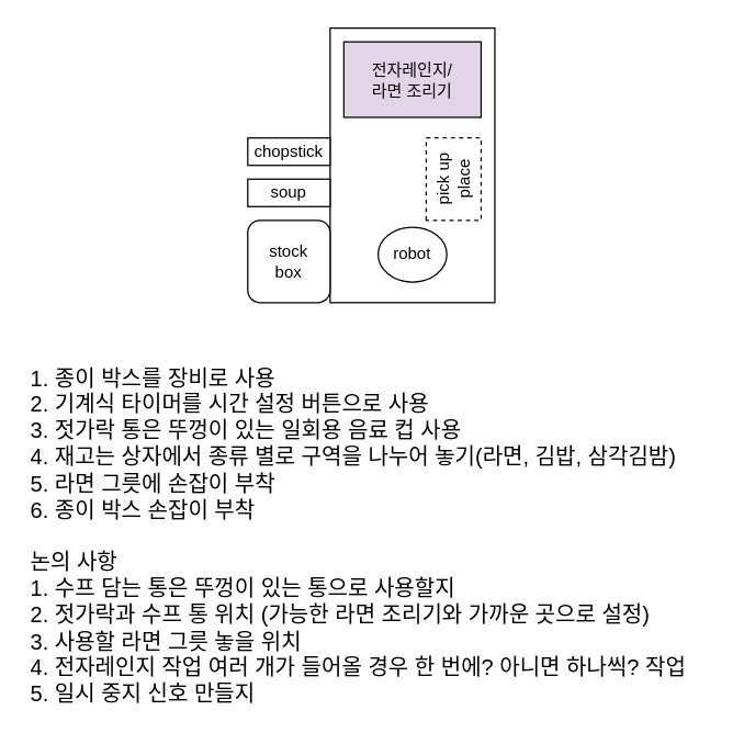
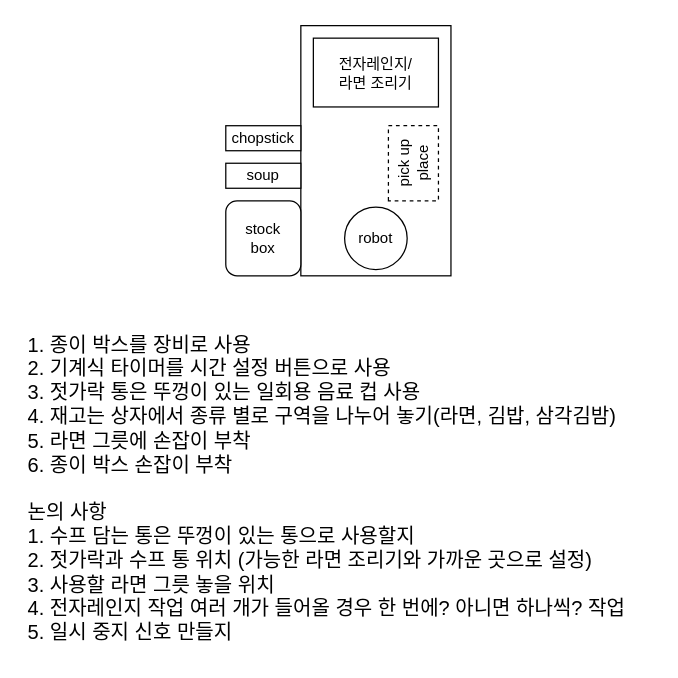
- <mxCell id="4" value="&lt;font style=&quot;vertical-align: inherit;&quot;&gt;&lt;font style=&quot;vertical-align: inherit;&quot;&gt;&lt;font style=&quot;vertical-align: inherit;&quot;&gt;&lt;font style=&quot;vertical-align: inherit;&quot;&gt;&lt;font style=&quot;vertical-align: inherit;&quot;&gt;&lt;font style=&quot;vertical-align: inherit;&quot;&gt;전자레인지/&lt;/font&gt;&lt;/font&gt;&lt;/font&gt;&lt;/font&gt;&lt;/font&gt;&lt;/font&gt;&lt;div&gt;&lt;font style=&quot;vertical-align: inherit;&quot;&gt;&lt;font style=&quot;vertical-align: inherit;&quot;&gt;&lt;font style=&quot;vertical-align: inherit;&quot;&gt;&lt;font style=&quot;vertical-align: inherit;&quot;&gt;&lt;font style=&quot;vertical-align: inherit;&quot;&gt;&lt;font style=&quot;vertical-align: inherit;&quot;&gt;&lt;font style=&quot;vertical-align: inherit;&quot;&gt;&lt;font style=&quot;vertical-align: inherit;&quot;&gt;라면 조리기&lt;/font&gt;&lt;/font&gt;&lt;/font&gt;&lt;/font&gt;&lt;/font&gt;&lt;/font&gt;&lt;/font&gt;&lt;/font&gt;&lt;/div&gt;" style="rounded=0;whiteSpace=wrap;html=1;fillColor=#e1d5e7;" parent="1" vertex="1"><mxGeometry x="250" y="30" width="100" height="55" as="geometry" /></mxCell>
+ <mxCell id="4" value="&lt;font style=&quot;vertical-align: inherit;&quot;&gt;&lt;font style=&quot;vertical-align: inherit;&quot;&gt;&lt;font style=&quot;vertical-align: inherit;&quot;&gt;&lt;font style=&quot;vertical-align: inherit;&quot;&gt;&lt;font style=&quot;vertical-align: inherit;&quot;&gt;&lt;font style=&quot;vertical-align: inherit;&quot;&gt;전자레인지/&lt;/font&gt;&lt;/font&gt;&lt;/font&gt;&lt;/font&gt;&lt;/font&gt;&lt;/font&gt;&lt;div&gt;&lt;font style=&quot;vertical-align: inherit;&quot;&gt;&lt;font style=&quot;vertical-align: inherit;&quot;&gt;&lt;font style=&quot;vertical-align: inherit;&quot;&gt;&lt;font style=&quot;vertical-align: inherit;&quot;&gt;&lt;font style=&quot;vertical-align: inherit;&quot;&gt;&lt;font style=&quot;vertical-align: inherit;&quot;&gt;&lt;font style=&quot;vertical-align: inherit;&quot;&gt;&lt;font style=&quot;vertical-align: inherit;&quot;&gt;라면 조리기&lt;/font&gt;&lt;/font&gt;&lt;/font&gt;&lt;/font&gt;&lt;/font&gt;&lt;/font&gt;&lt;/font&gt;&lt;/font&gt;&lt;/div&gt;" style="rounded=0;whiteSpace=wrap;html=1;" parent="1" vertex="1"><mxGeometry x="250" y="30" width="100" height="55" as="geometry" /></mxCell>
- <mxCell id="5" value="&lt;font style=&quot;vertical-align: inherit;&quot;&gt;&lt;font style=&quot;vertical-align: inherit;&quot;&gt;robot&lt;/font&gt;&lt;/font&gt;" style="ellipse;whiteSpace=wrap;html=1;aspect=fixed;" parent="1" vertex="1"><mxGeometry x="275" y="165" width="50" height="40" as="geometry" /></mxCell>
+ <mxCell id="5" value="&lt;font style=&quot;vertical-align: inherit;&quot;&gt;&lt;font style=&quot;vertical-align: inherit;&quot;&gt;robot&lt;/font&gt;&lt;/font&gt;" style="ellipse;whiteSpace=wrap;html=1;aspect=fixed;" parent="1" vertex="1"><mxGeometry x="275" y="165" width="50" height="50" as="geometry" /></mxCell>
